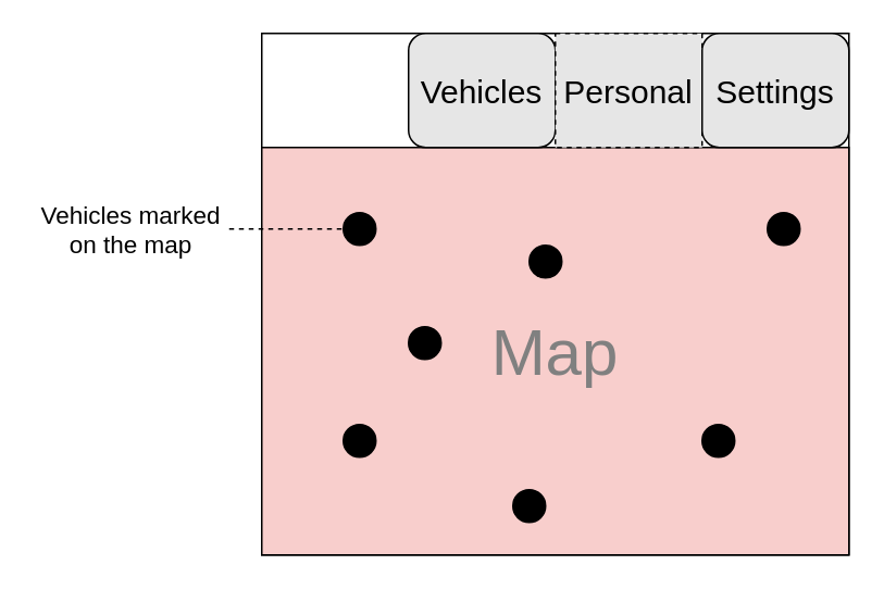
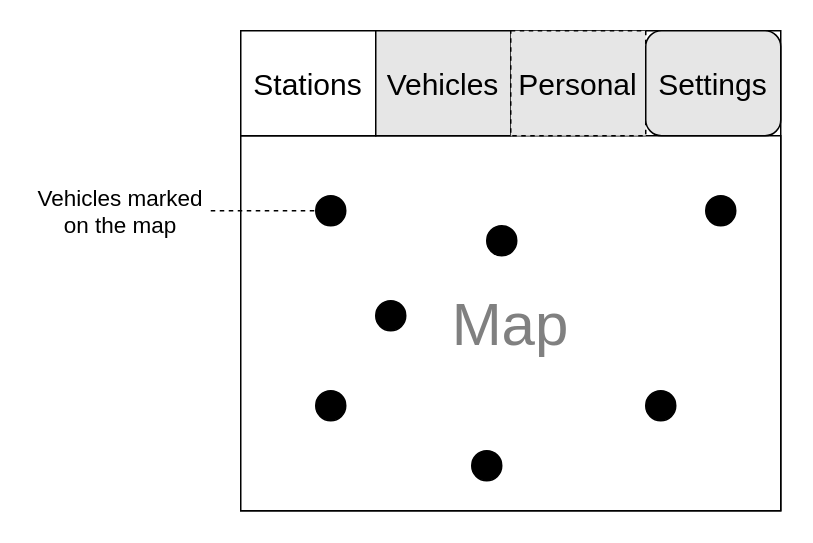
+ <mxCell id="13" value="Stations" style="rounded=0;whiteSpace=wrap;html=1;fontSize=20;fontColor=#000000;fillColor=#FFFFFF;" parent="1" vertex="1"><mxGeometry x="160" width="90" height="70" as="geometry" y="20" /></mxCell>
- <mxCell id="14" value="Vehicles" style="whiteSpace=wrap;html=1;fontSize=20;fontColor=#000000;fillColor=#E6E6E6;rounded=1;" parent="1" vertex="1"><mxGeometry x="250" width="90" height="70" as="geometry" y="20" /></mxCell>
+ <mxCell id="14" value="Vehicles" style="rounded=0;whiteSpace=wrap;html=1;fontSize=20;fontColor=#000000;fillColor=#E6E6E6;" parent="1" vertex="1"><mxGeometry x="250" width="90" height="70" as="geometry" y="20" /></mxCell>
- <mxCell id="3" value="&lt;p style=&quot;line-height: 1; font-size: 40px;&quot;&gt;Map&lt;/p&gt;" style="rounded=0;whiteSpace=wrap;html=1;fontSize=20;fontColor=#808080;fillColor=#f8cecc;" parent="1" vertex="1"><mxGeometry x="160" y="90" width="360" height="250" as="geometry" /></mxCell>
+ <mxCell id="3" value="&lt;p style=&quot;line-height: 1; font-size: 40px;&quot;&gt;Map&lt;/p&gt;" style="rounded=0;whiteSpace=wrap;html=1;fontSize=20;fontColor=#808080;" parent="1" vertex="1"><mxGeometry x="160" y="90" width="360" height="250" as="geometry" /></mxCell>
